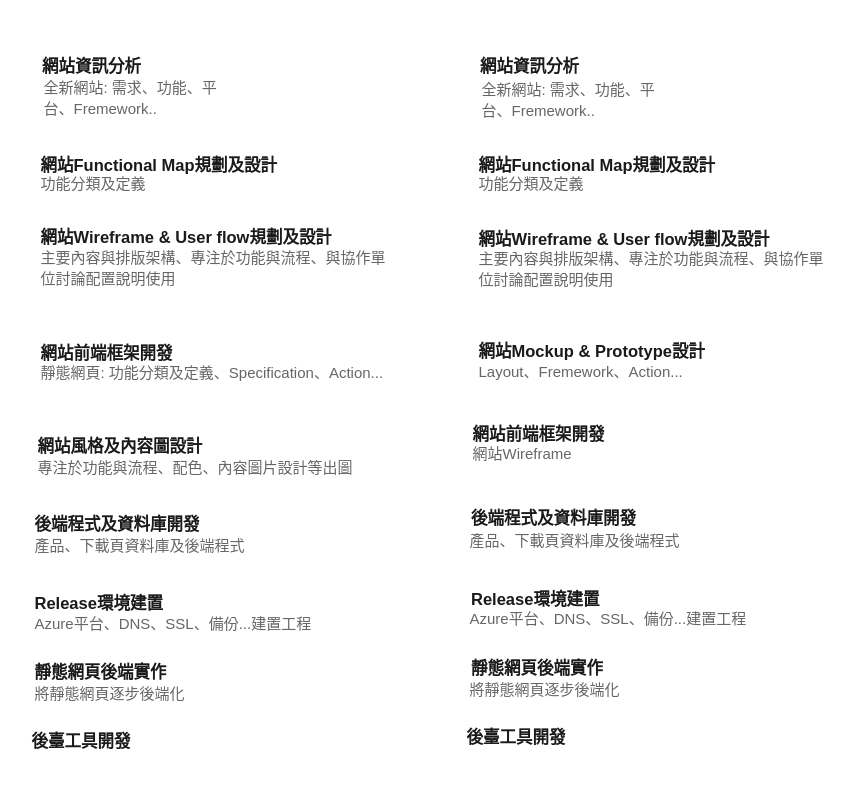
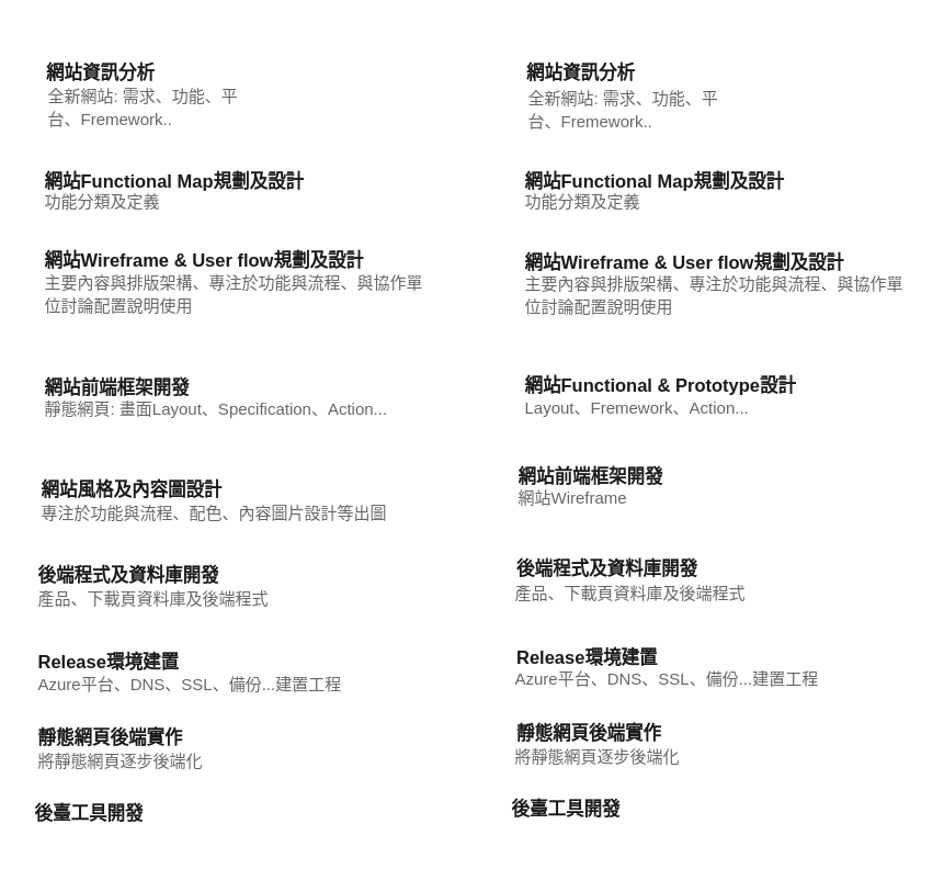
- <mxCell id="8" value="&lt;h1 style=&quot;margin-top: 0px;&quot;&gt;&lt;font style=&quot;font-size: 11px;&quot;&gt;網站Mockup &amp;amp; Prototype設計&lt;/font&gt;&lt;/h1&gt;" style="text;html=1;whiteSpace=wrap;overflow=hidden;rounded=0;labelBackgroundColor=none;fontColor=#1A1A1A;spacing=0;" vertex="1" parent="1"><mxGeometry x="318.75" y="210.5" width="208.5" height="34.5" as="geometry" /></mxCell>
+ <mxCell id="8" value="&lt;h1 style=&quot;margin-top: 0px;&quot;&gt;&lt;font style=&quot;font-size: 11px;&quot;&gt;網站Functional &amp;amp; Prototype設計&lt;/font&gt;&lt;/h1&gt;" style="text;html=1;whiteSpace=wrap;overflow=hidden;rounded=0;labelBackgroundColor=none;fontColor=#1A1A1A;spacing=0;" vertex="1" parent="1"><mxGeometry x="318.75" y="210.5" width="208.5" height="34.5" as="geometry" /></mxCell>
- <mxCell id="14" value="&lt;font color=&quot;#666666&quot;&gt;&lt;span style=&quot;font-size: 10px;&quot;&gt;靜態網頁: 功能分類及定義、Specification、Action...&lt;/span&gt;&lt;/font&gt;" style="text;whiteSpace=wrap;html=1;fontColor=#1A1A1A;" vertex="1" parent="1"><mxGeometry x="25" y="234" width="234" height="42.5" as="geometry" /></mxCell>
+ <mxCell id="14" value="&lt;font color=&quot;#666666&quot;&gt;&lt;span style=&quot;font-size: 10px;&quot;&gt;靜態網頁: 畫面Layout、Specification、Action...&lt;/span&gt;&lt;/font&gt;" style="text;whiteSpace=wrap;html=1;fontColor=#1A1A1A;" vertex="1" parent="1"><mxGeometry x="25" y="234" width="234" height="42.5" as="geometry" /></mxCell>
